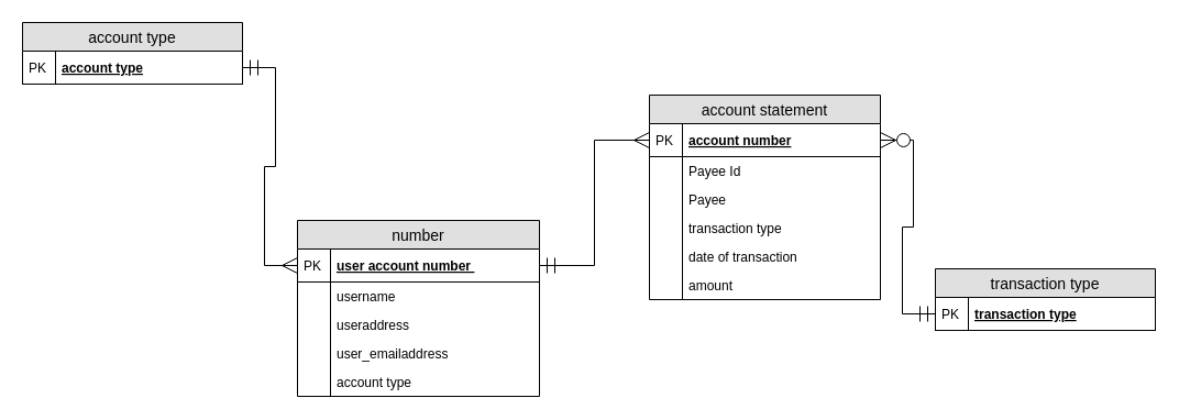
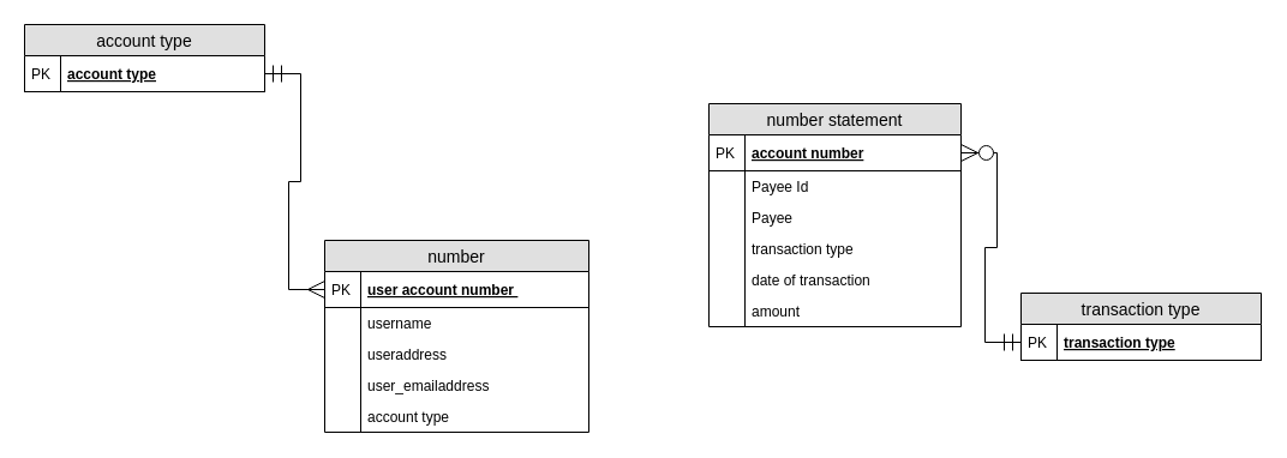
- <mxCell id="5" value="account statement" style="swimlane;fontStyle=0;childLayout=stackLayout;horizontal=1;startSize=26;fillColor=#e0e0e0;horizontalStack=0;resizeParent=1;resizeParentMax=0;resizeLast=0;collapsible=1;marginBottom=0;swimlaneFillColor=#ffffff;align=center;fontSize=14;" parent="1" vertex="1"><mxGeometry x="590" y="86" width="210" height="186" as="geometry" /></mxCell>
+ <mxCell id="5" value="number statement" style="swimlane;fontStyle=0;childLayout=stackLayout;horizontal=1;startSize=26;fillColor=#e0e0e0;horizontalStack=0;resizeParent=1;resizeParentMax=0;resizeLast=0;collapsible=1;marginBottom=0;swimlaneFillColor=#ffffff;align=center;fontSize=14;" parent="1" vertex="1"><mxGeometry x="590" y="86" width="210" height="186" as="geometry" /></mxCell>
- <mxCell id="32" style="edgeStyle=orthogonalEdgeStyle;rounded=0;orthogonalLoop=1;jettySize=auto;html=1;exitX=1;exitY=0.5;exitDx=0;exitDy=0;entryX=0;entryY=0.5;entryDx=0;entryDy=0;startArrow=ERmandOne;startFill=0;endArrow=ERmany;endFill=0;endSize=12;startSize=12;" parent="1" source="19" target="6" edge="1"><mxGeometry relative="1" as="geometry" /></mxCell>
